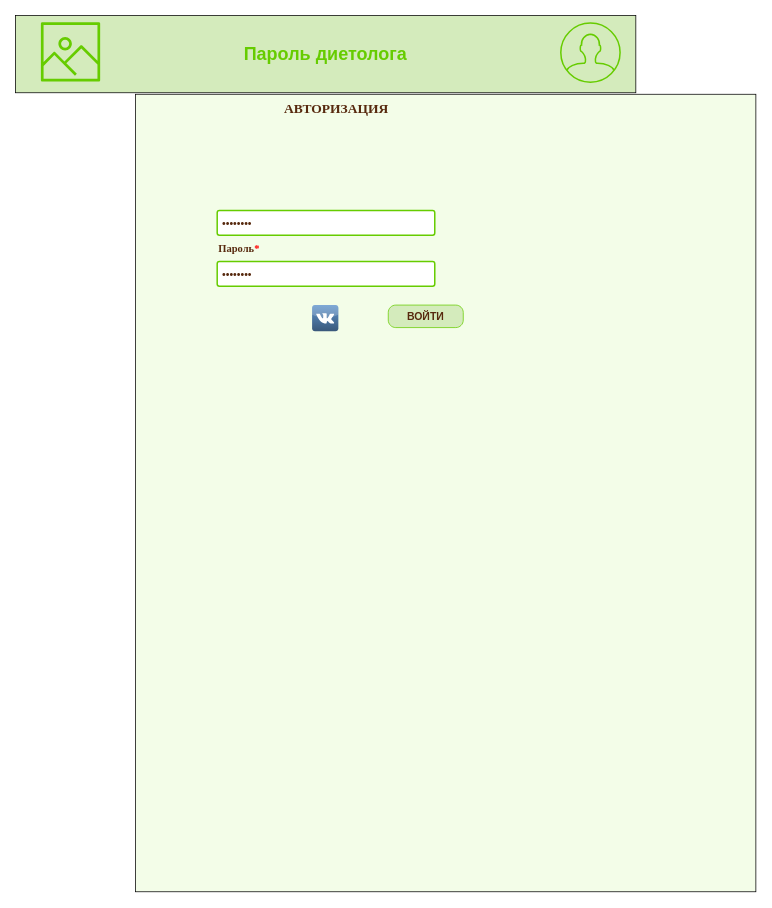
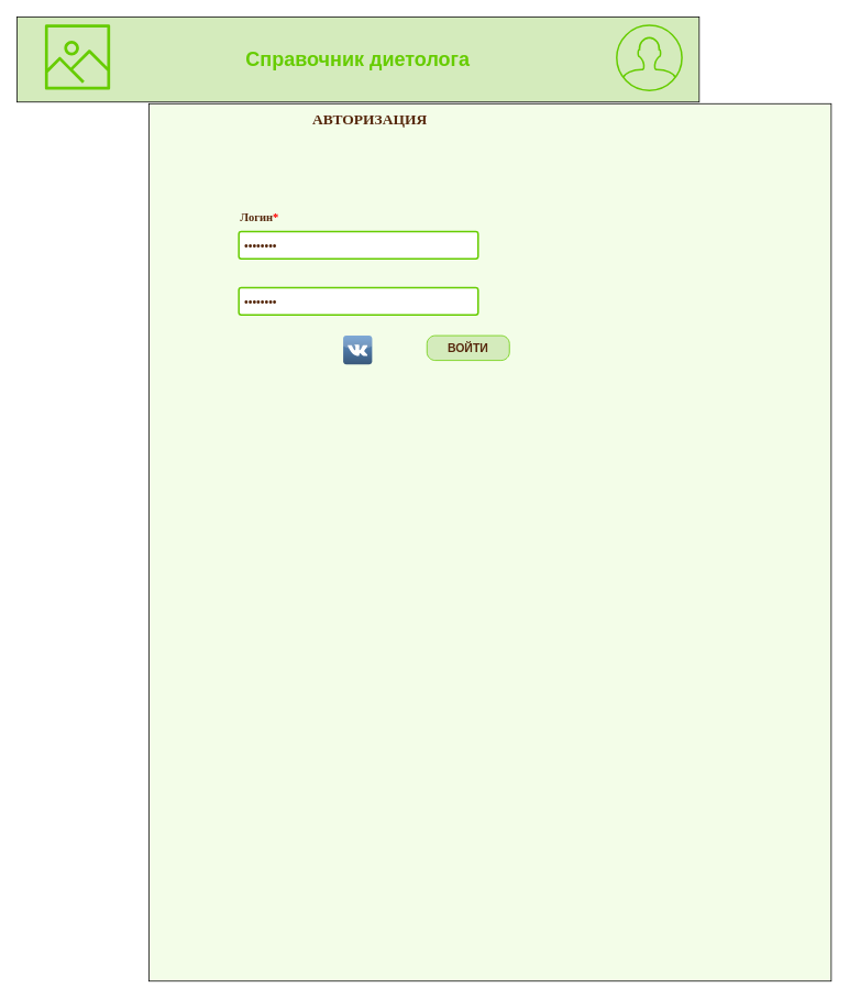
- <mxCell id="2" value="&lt;h1&gt;&lt;font color=&quot;#66cc00&quot;&gt;Пароль диетолога&lt;/font&gt;&lt;/h1&gt;" style="rounded=0;whiteSpace=wrap;html=1;fillColor=#D4EBBC;" parent="1" vertex="1"><mxGeometry width="827" height="103" as="geometry" x="20" y="20" /></mxCell>
+ <mxCell id="2" value="&lt;h1&gt;&lt;font color=&quot;#66cc00&quot;&gt;Справочник диетолога&lt;/font&gt;&lt;/h1&gt;" style="rounded=0;whiteSpace=wrap;html=1;fillColor=#D4EBBC;" parent="1" vertex="1"><mxGeometry width="827" height="103" as="geometry" x="20" y="20" /></mxCell>
+ <mxCell id="8" value="&lt;sup style=&quot;font-size: 14px;&quot;&gt;&lt;font face=&quot;Georgia&quot;&gt;&lt;font style=&quot;font-size: 14px;&quot; color=&quot;#57290e&quot;&gt;Логин&lt;/font&gt;&lt;font style=&quot;font-size: 14px;&quot; color=&quot;#ff0000&quot;&gt;*&lt;/font&gt;&lt;/font&gt;&lt;/sup&gt;" style="fillColor=none;strokeColor=none;html=1;fontSize=11;fontStyle=0;align=left;fontColor=#596780;fontStyle=1;fontSize=11" parent="1" vertex="1"><mxGeometry x="289" y="255" width="240" height="20" as="geometry" /></mxCell>
- <mxCell id="6" value="&lt;sup style=&quot;font-size: 14px;&quot;&gt;&lt;font face=&quot;Georgia&quot;&gt;&lt;span style=&quot;&quot;&gt;&lt;font style=&quot;font-size: 14px;&quot; color=&quot;#57290e&quot;&gt;Пароль&lt;/font&gt;&lt;/span&gt;&lt;font style=&quot;font-size: 14px;&quot; color=&quot;#ff0000&quot;&gt;*&lt;/font&gt;&lt;/font&gt;&lt;/sup&gt;" style="fillColor=none;strokeColor=none;html=1;fontSize=11;fontStyle=0;align=left;fontColor=#596780;fontStyle=1;fontSize=11" parent="1" vertex="1"><mxGeometry x="289" y="323" width="240" height="20" as="geometry" /></mxCell>
